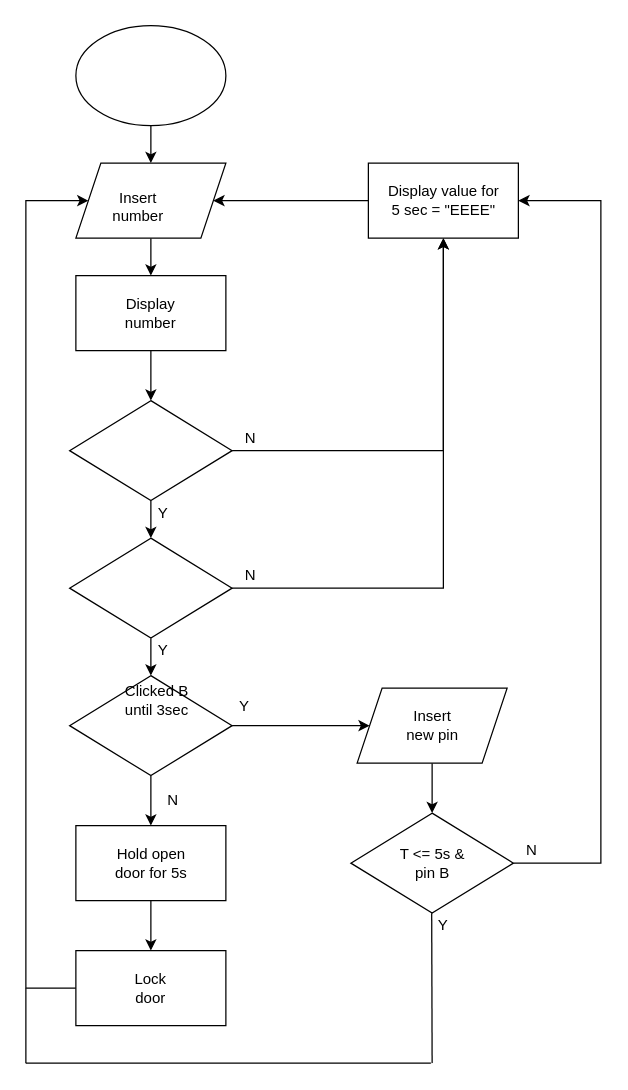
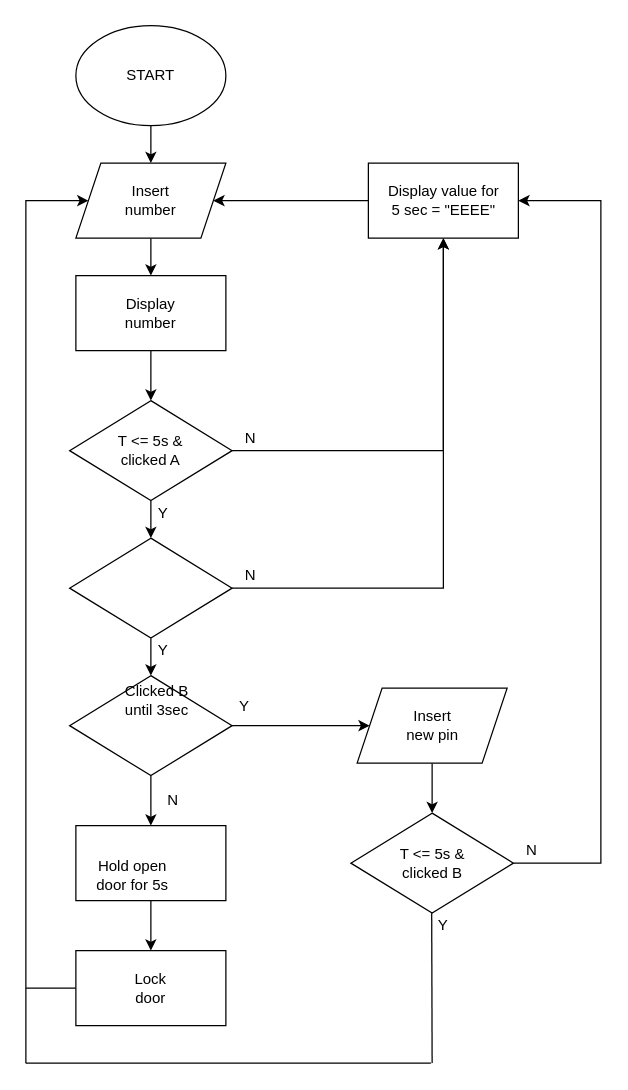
+ <mxCell id="30" value="START" style="text;html=1;strokeColor=none;fillColor=none;align=center;verticalAlign=middle;whiteSpace=wrap;rounded=0;" vertex="1" parent="1"><mxGeometry x="100" y="50" width="40" height="20" as="geometry" /></mxCell>
- <mxCell id="31" value="Insert&lt;br&gt;number" style="text;html=1;strokeColor=none;fillColor=none;align=center;verticalAlign=middle;whiteSpace=wrap;rounded=0;" vertex="1" parent="1"><mxGeometry x="90" y="150" width="40" height="30" as="geometry" /></mxCell>
+ <mxCell id="31" value="Insert&lt;br&gt;number" style="text;html=1;strokeColor=none;fillColor=none;align=center;verticalAlign=middle;whiteSpace=wrap;rounded=0;" vertex="1" parent="1"><mxGeometry x="100" y="145" width="40" height="30" as="geometry" /></mxCell>
+ <mxCell id="34" value="&lt;p class=&quot;MsoNormal&quot; align=&quot;center&quot;&gt;T &amp;lt;= 5s &amp;amp;&lt;br/&gt;clicked A&lt;/p&gt;" style="text;html=1;strokeColor=none;fillColor=none;align=center;verticalAlign=middle;whiteSpace=wrap;rounded=0;" vertex="1" parent="1"><mxGeometry x="80" y="335" width="80" height="50" as="geometry" /></mxCell>
- <mxCell id="36" value="&lt;p class=&quot;MsoNormal&quot; align=&quot;center&quot;&gt;Hold open door for 5s&lt;/p&gt;" style="text;html=1;strokeColor=none;fillColor=none;align=center;verticalAlign=middle;whiteSpace=wrap;rounded=0;" vertex="1" parent="1"><mxGeometry x="87.5" y="675" width="65" height="30" as="geometry" /></mxCell>
+ <mxCell id="36" value="&lt;p class=&quot;MsoNormal&quot; align=&quot;center&quot;&gt;Hold open door for 5s&lt;/p&gt;" style="text;html=1;strokeColor=none;fillColor=none;align=center;verticalAlign=middle;whiteSpace=wrap;rounded=0;" vertex="1" parent="1"><mxGeometry x="72.5" y="685" width="65" height="30" as="geometry" /></mxCell>
- <mxCell id="39" value="&lt;p class=&quot;MsoNormal&quot; align=&quot;center&quot;&gt;T &amp;lt;= 5s &amp;amp;&lt;br/&gt;pin B&lt;/p&gt;" style="text;html=1;strokeColor=none;fillColor=none;align=center;verticalAlign=middle;whiteSpace=wrap;rounded=0;" vertex="1" parent="1"><mxGeometry x="312.5" y="677.5" width="65" height="25" as="geometry" /></mxCell>
+ <mxCell id="39" value="&lt;p class=&quot;MsoNormal&quot; align=&quot;center&quot;&gt;T &amp;lt;= 5s &amp;amp;&lt;br/&gt;clicked B&lt;/p&gt;" style="text;html=1;strokeColor=none;fillColor=none;align=center;verticalAlign=middle;whiteSpace=wrap;rounded=0;" vertex="1" parent="1"><mxGeometry x="312.5" y="677.5" width="65" height="25" as="geometry" /></mxCell>
